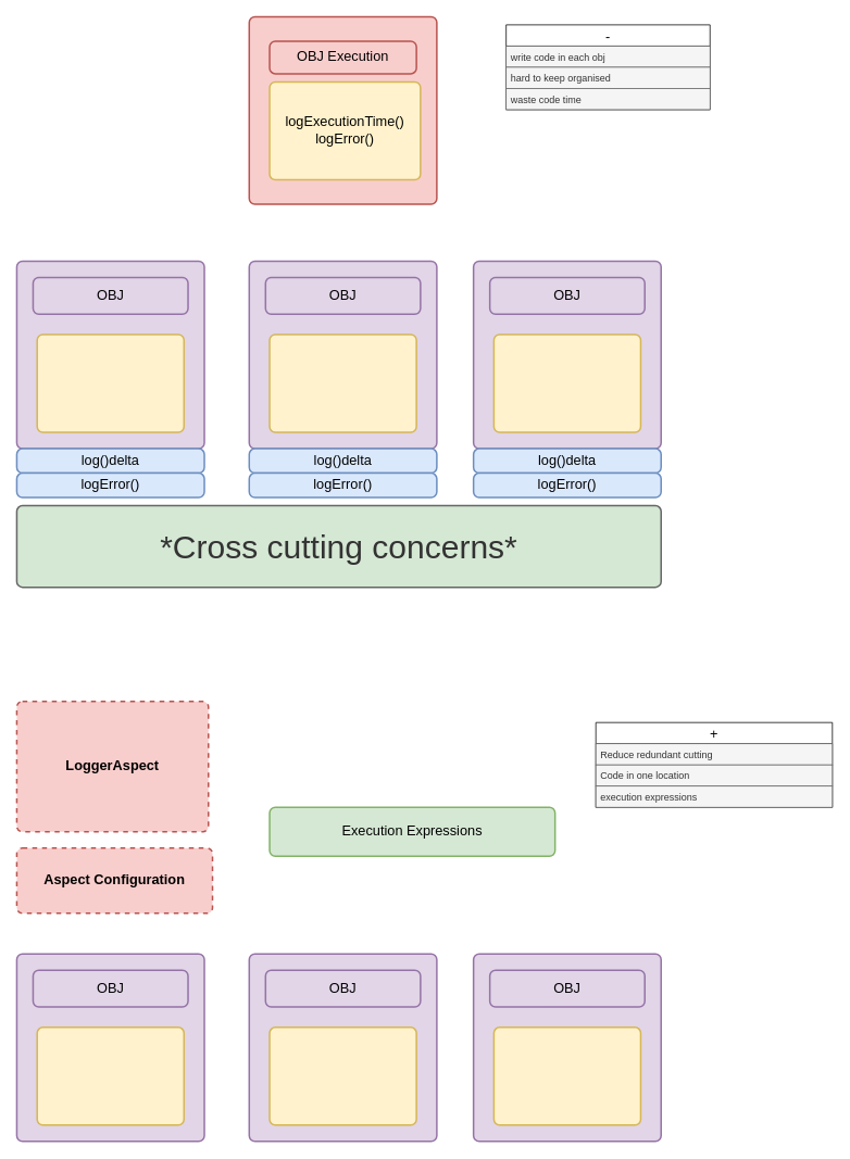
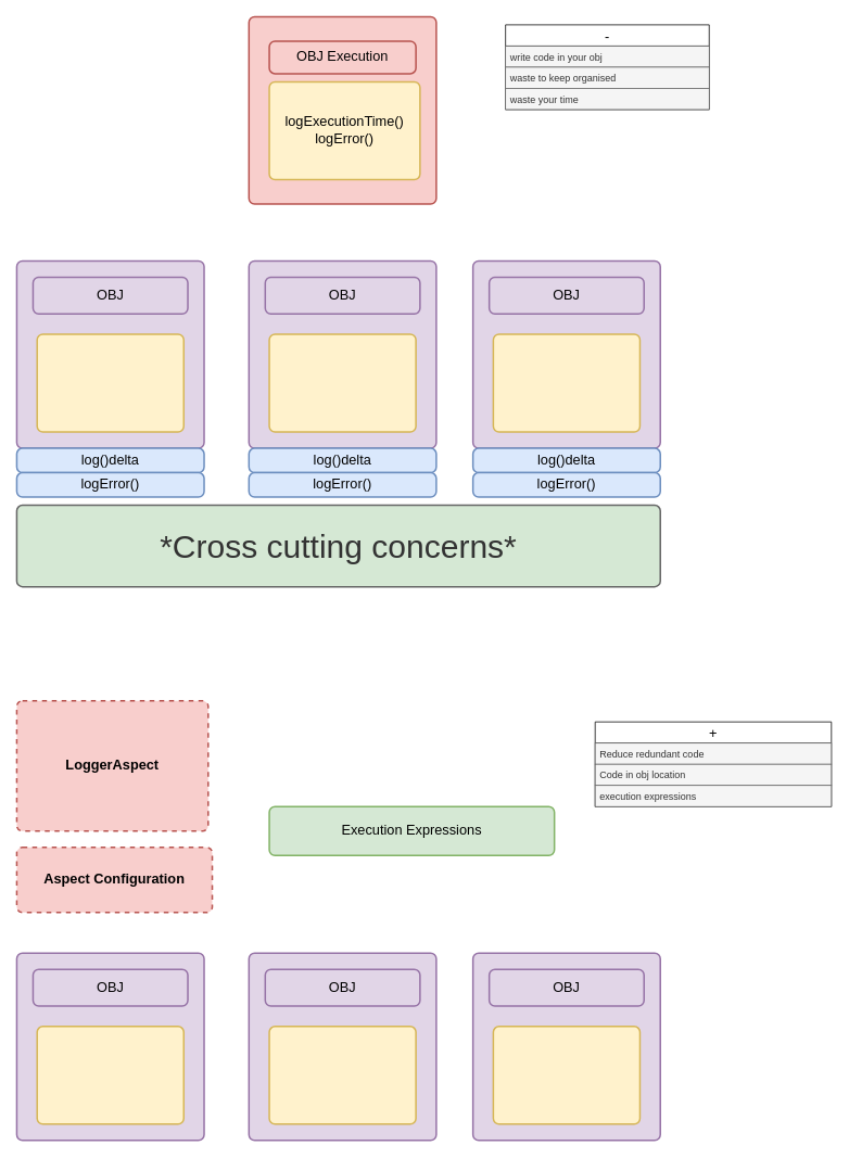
- <mxCell id="41" value="write code in each obj&#10;" style="text;strokeColor=#666666;fillColor=#f5f5f5;align=left;verticalAlign=top;spacingLeft=4;spacingRight=4;overflow=hidden;rotatable=0;points=[[0,0.5],[1,0.5]];portConstraint=eastwest;fontColor=#333333;" vertex="1" parent="40"><mxGeometry y="26" width="250" height="26" as="geometry" /></mxCell>
+ <mxCell id="41" value="write code in your obj&#10;" style="text;strokeColor=#666666;fillColor=#f5f5f5;align=left;verticalAlign=top;spacingLeft=4;spacingRight=4;overflow=hidden;rotatable=0;points=[[0,0.5],[1,0.5]];portConstraint=eastwest;fontColor=#333333;" vertex="1" parent="40"><mxGeometry y="26" width="250" height="26" as="geometry" /></mxCell>
- <mxCell id="42" value="hard to keep organised " style="text;strokeColor=#666666;fillColor=#f5f5f5;align=left;verticalAlign=top;spacingLeft=4;spacingRight=4;overflow=hidden;rotatable=0;points=[[0,0.5],[1,0.5]];portConstraint=eastwest;fontColor=#333333;" vertex="1" parent="40"><mxGeometry y="52" width="250" height="26" as="geometry" /></mxCell>
+ <mxCell id="42" value="waste to keep organised " style="text;strokeColor=#666666;fillColor=#f5f5f5;align=left;verticalAlign=top;spacingLeft=4;spacingRight=4;overflow=hidden;rotatable=0;points=[[0,0.5],[1,0.5]];portConstraint=eastwest;fontColor=#333333;" vertex="1" parent="40"><mxGeometry y="52" width="250" height="26" as="geometry" /></mxCell>
- <mxCell id="43" value="waste code time &#10;" style="text;strokeColor=#666666;fillColor=#f5f5f5;align=left;verticalAlign=top;spacingLeft=4;spacingRight=4;overflow=hidden;rotatable=0;points=[[0,0.5],[1,0.5]];portConstraint=eastwest;fontColor=#333333;" vertex="1" parent="40"><mxGeometry y="78" width="250" height="26" as="geometry" /></mxCell>
+ <mxCell id="43" value="waste your time &#10;" style="text;strokeColor=#666666;fillColor=#f5f5f5;align=left;verticalAlign=top;spacingLeft=4;spacingRight=4;overflow=hidden;rotatable=0;points=[[0,0.5],[1,0.5]];portConstraint=eastwest;fontColor=#333333;" vertex="1" parent="40"><mxGeometry y="78" width="250" height="26" as="geometry" /></mxCell>
- <mxCell id="45" value="Reduce redundant cutting " style="text;strokeColor=#666666;fillColor=#f5f5f5;align=left;verticalAlign=top;spacingLeft=4;spacingRight=4;overflow=hidden;rotatable=0;points=[[0,0.5],[1,0.5]];portConstraint=eastwest;fontColor=#333333;" vertex="1" parent="44"><mxGeometry y="26" width="290" height="26" as="geometry" /></mxCell>
+ <mxCell id="45" value="Reduce redundant code " style="text;strokeColor=#666666;fillColor=#f5f5f5;align=left;verticalAlign=top;spacingLeft=4;spacingRight=4;overflow=hidden;rotatable=0;points=[[0,0.5],[1,0.5]];portConstraint=eastwest;fontColor=#333333;" vertex="1" parent="44"><mxGeometry y="26" width="290" height="26" as="geometry" /></mxCell>
- <mxCell id="46" value="Code in one location" style="text;strokeColor=#666666;fillColor=#f5f5f5;align=left;verticalAlign=top;spacingLeft=4;spacingRight=4;overflow=hidden;rotatable=0;points=[[0,0.5],[1,0.5]];portConstraint=eastwest;fontColor=#333333;" vertex="1" parent="44"><mxGeometry y="52" width="290" height="26" as="geometry" /></mxCell>
+ <mxCell id="46" value="Code in obj location" style="text;strokeColor=#666666;fillColor=#f5f5f5;align=left;verticalAlign=top;spacingLeft=4;spacingRight=4;overflow=hidden;rotatable=0;points=[[0,0.5],[1,0.5]];portConstraint=eastwest;fontColor=#333333;" vertex="1" parent="44"><mxGeometry y="52" width="290" height="26" as="geometry" /></mxCell>
